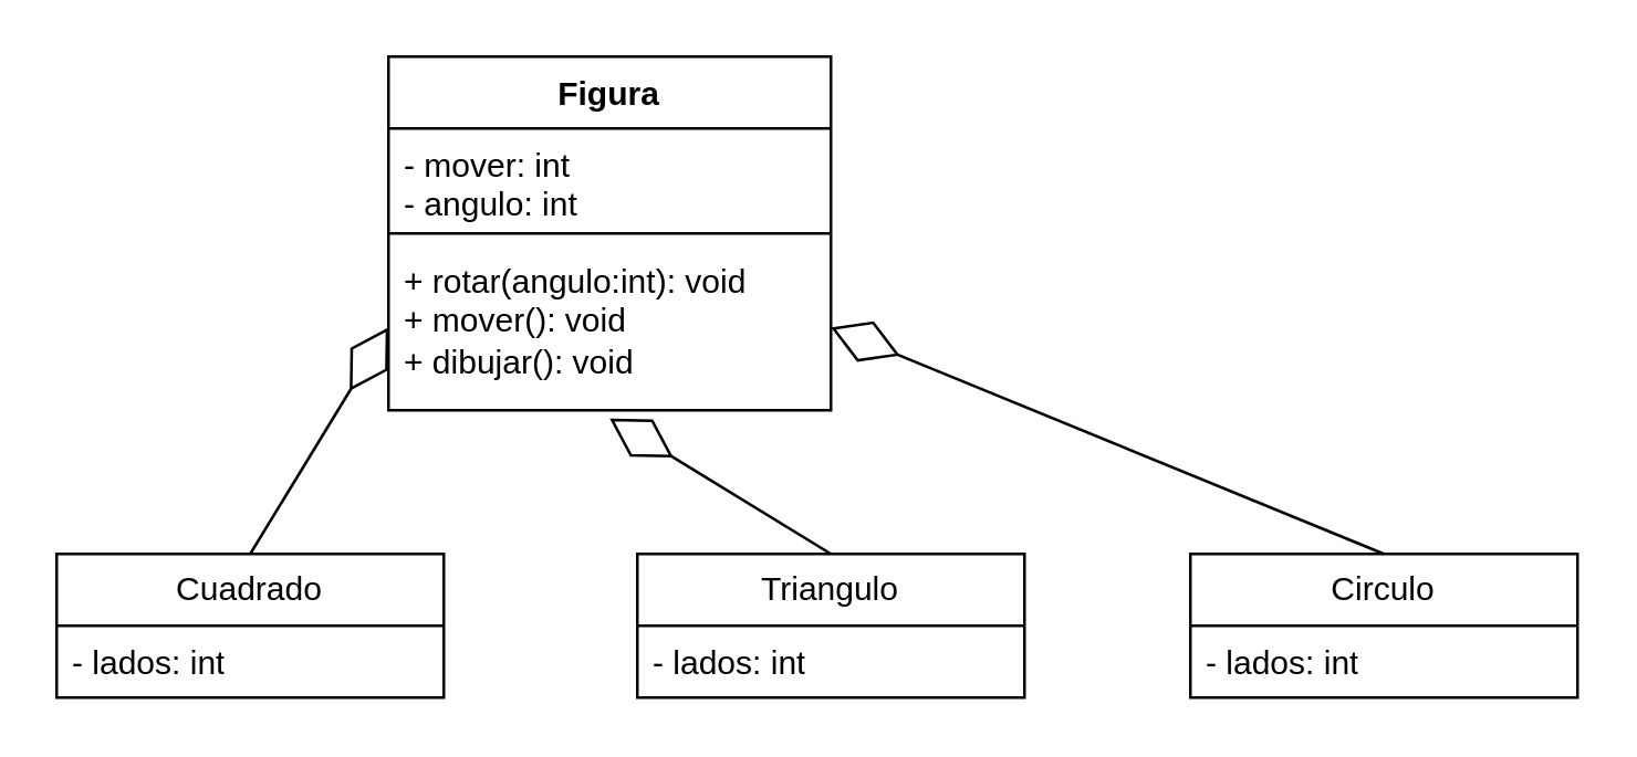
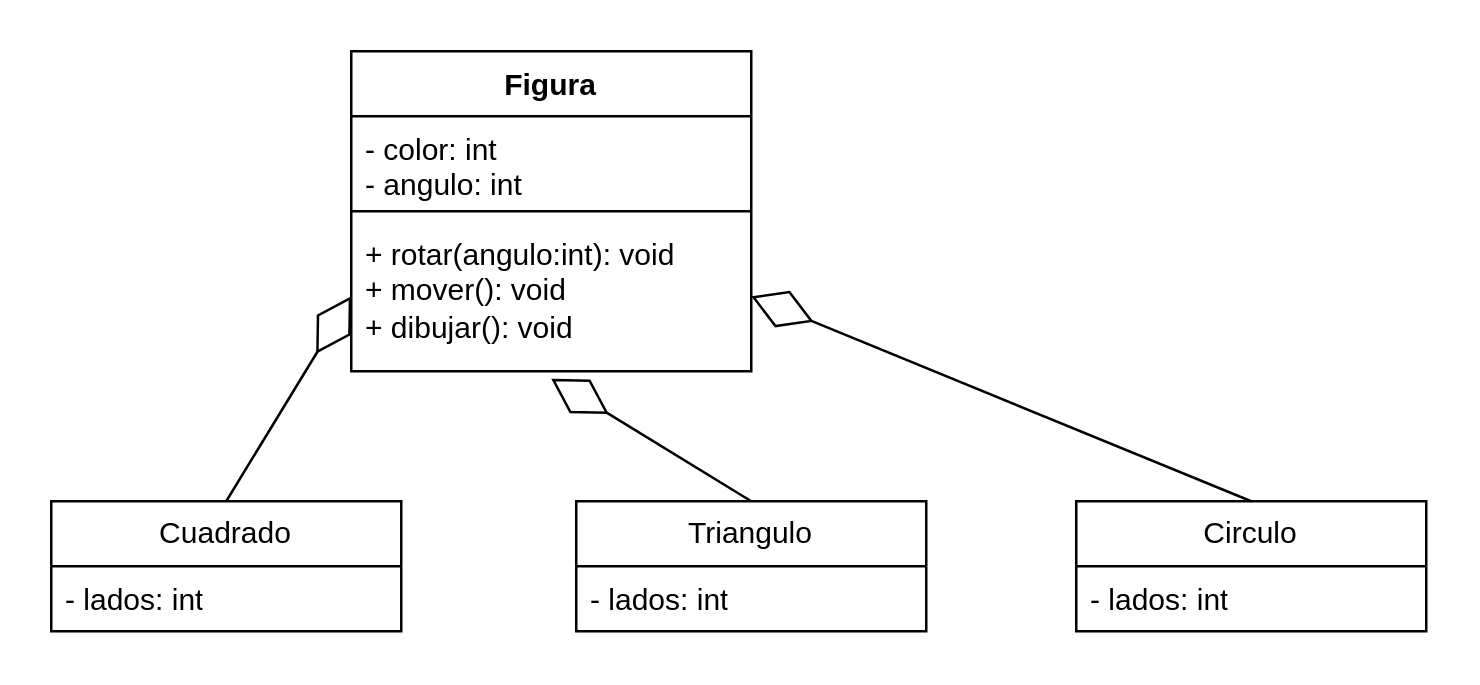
- <mxCell id="3" value="- mover: int&lt;br&gt;- angulo: int" style="text;strokeColor=none;fillColor=none;align=left;verticalAlign=top;spacingLeft=4;spacingRight=4;overflow=hidden;rotatable=0;points=[[0,0.5],[1,0.5]];portConstraint=eastwest;whiteSpace=wrap;html=1;" vertex="1" parent="2"><mxGeometry y="26" width="160" height="34" as="geometry" /></mxCell>
+ <mxCell id="3" value="- color: int&lt;br&gt;- angulo: int" style="text;strokeColor=none;fillColor=none;align=left;verticalAlign=top;spacingLeft=4;spacingRight=4;overflow=hidden;rotatable=0;points=[[0,0.5],[1,0.5]];portConstraint=eastwest;whiteSpace=wrap;html=1;" vertex="1" parent="2"><mxGeometry y="26" width="160" height="34" as="geometry" /></mxCell>
